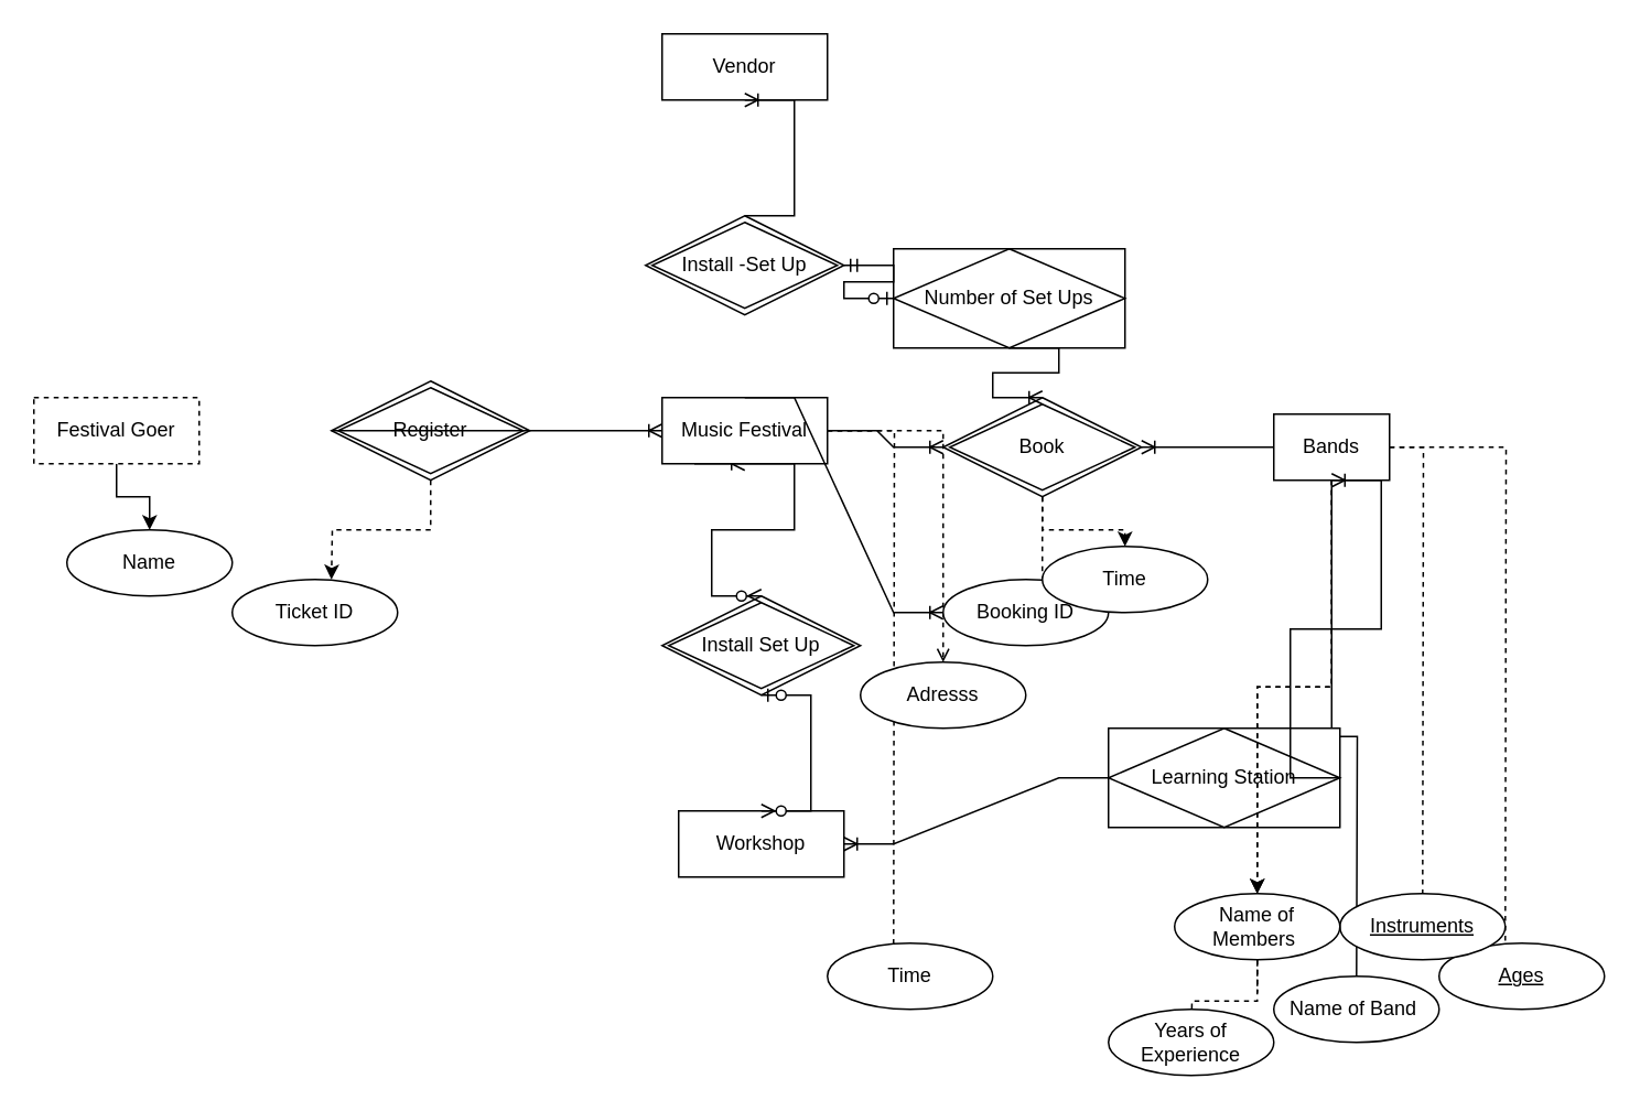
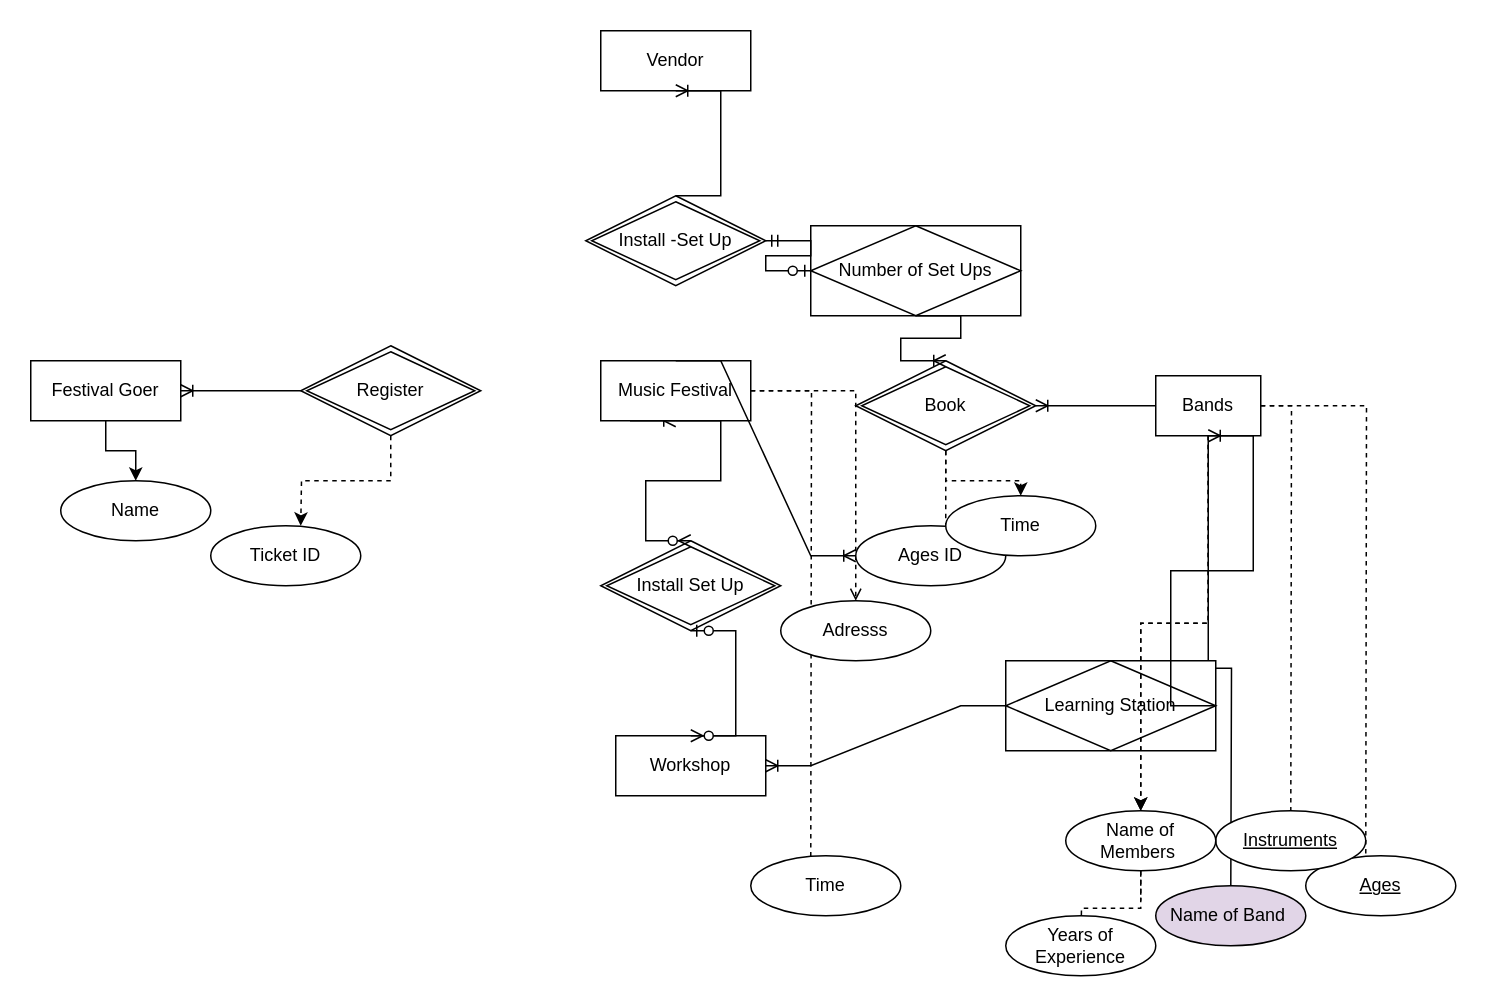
- <mxCell id="3" value="Festival Goer" style="whiteSpace=wrap;html=1;align=center;dashed=1;" parent="1" vertex="1"><mxGeometry x="20" y="240" width="100" height="40" as="geometry" /></mxCell>
+ <mxCell id="3" value="Festival Goer" style="whiteSpace=wrap;html=1;align=center;" parent="1" vertex="1"><mxGeometry x="20" y="240" width="100" height="40" as="geometry" /></mxCell>
- <mxCell id="32" value="" style="edgeStyle=entityRelationEdgeStyle;fontSize=12;html=1;endArrow=ERoneToMany;rounded=0;exitX=0;exitY=0.5;exitDx=0;exitDy=0;" parent="1" source="13" target="23" edge="1"><mxGeometry width="100" height="100" relative="1" as="geometry"><mxPoint x="120" y="390" as="sourcePoint" /><mxPoint x="220" y="290" as="targetPoint" /></mxGeometry></mxCell>
+ <mxCell id="32" value="" style="edgeStyle=entityRelationEdgeStyle;fontSize=12;html=1;endArrow=ERoneToMany;rounded=0;entryX=1;entryY=0.5;entryDx=0;entryDy=0;exitX=0;exitY=0.5;exitDx=0;exitDy=0;" parent="1" source="13" target="3" edge="1"><mxGeometry width="100" height="100" relative="1" as="geometry"><mxPoint x="120" y="390" as="sourcePoint" /><mxPoint x="220" y="290" as="targetPoint" /></mxGeometry></mxCell>
- <mxCell id="24" value="" style="edgeStyle=entityRelationEdgeStyle;fontSize=12;html=1;endArrow=ERoneToMany;rounded=0;exitX=1;exitY=0.5;exitDx=0;exitDy=0;" parent="1" source="23" target="18" edge="1"><mxGeometry width="100" height="100" relative="1" as="geometry"><mxPoint x="350" y="330" as="sourcePoint" /><mxPoint x="590" y="340" as="targetPoint" /><Array as="points"><mxPoint x="580" y="310" /></Array></mxGeometry></mxCell>
- <mxCell id="41" value="Booking ID" style="ellipse;whiteSpace=wrap;html=1;align=center;" parent="1" vertex="1"><mxGeometry x="570" y="350" width="100" height="40" as="geometry" /></mxCell>
+ <mxCell id="41" value="Ages ID" style="ellipse;whiteSpace=wrap;html=1;align=center;" parent="1" vertex="1"><mxGeometry x="570" y="350" width="100" height="40" as="geometry" /></mxCell>
- <mxCell id="40" value="Name of Band&amp;nbsp;" style="ellipse;whiteSpace=wrap;html=1;align=center;" parent="1" vertex="1"><mxGeometry x="770" y="590" width="100" height="40" as="geometry" /></mxCell>
+ <mxCell id="40" value="Name of Band&amp;nbsp;" style="ellipse;whiteSpace=wrap;html=1;align=center;fillColor=#e1d5e7;" parent="1" vertex="1"><mxGeometry x="770" y="590" width="100" height="40" as="geometry" /></mxCell>
